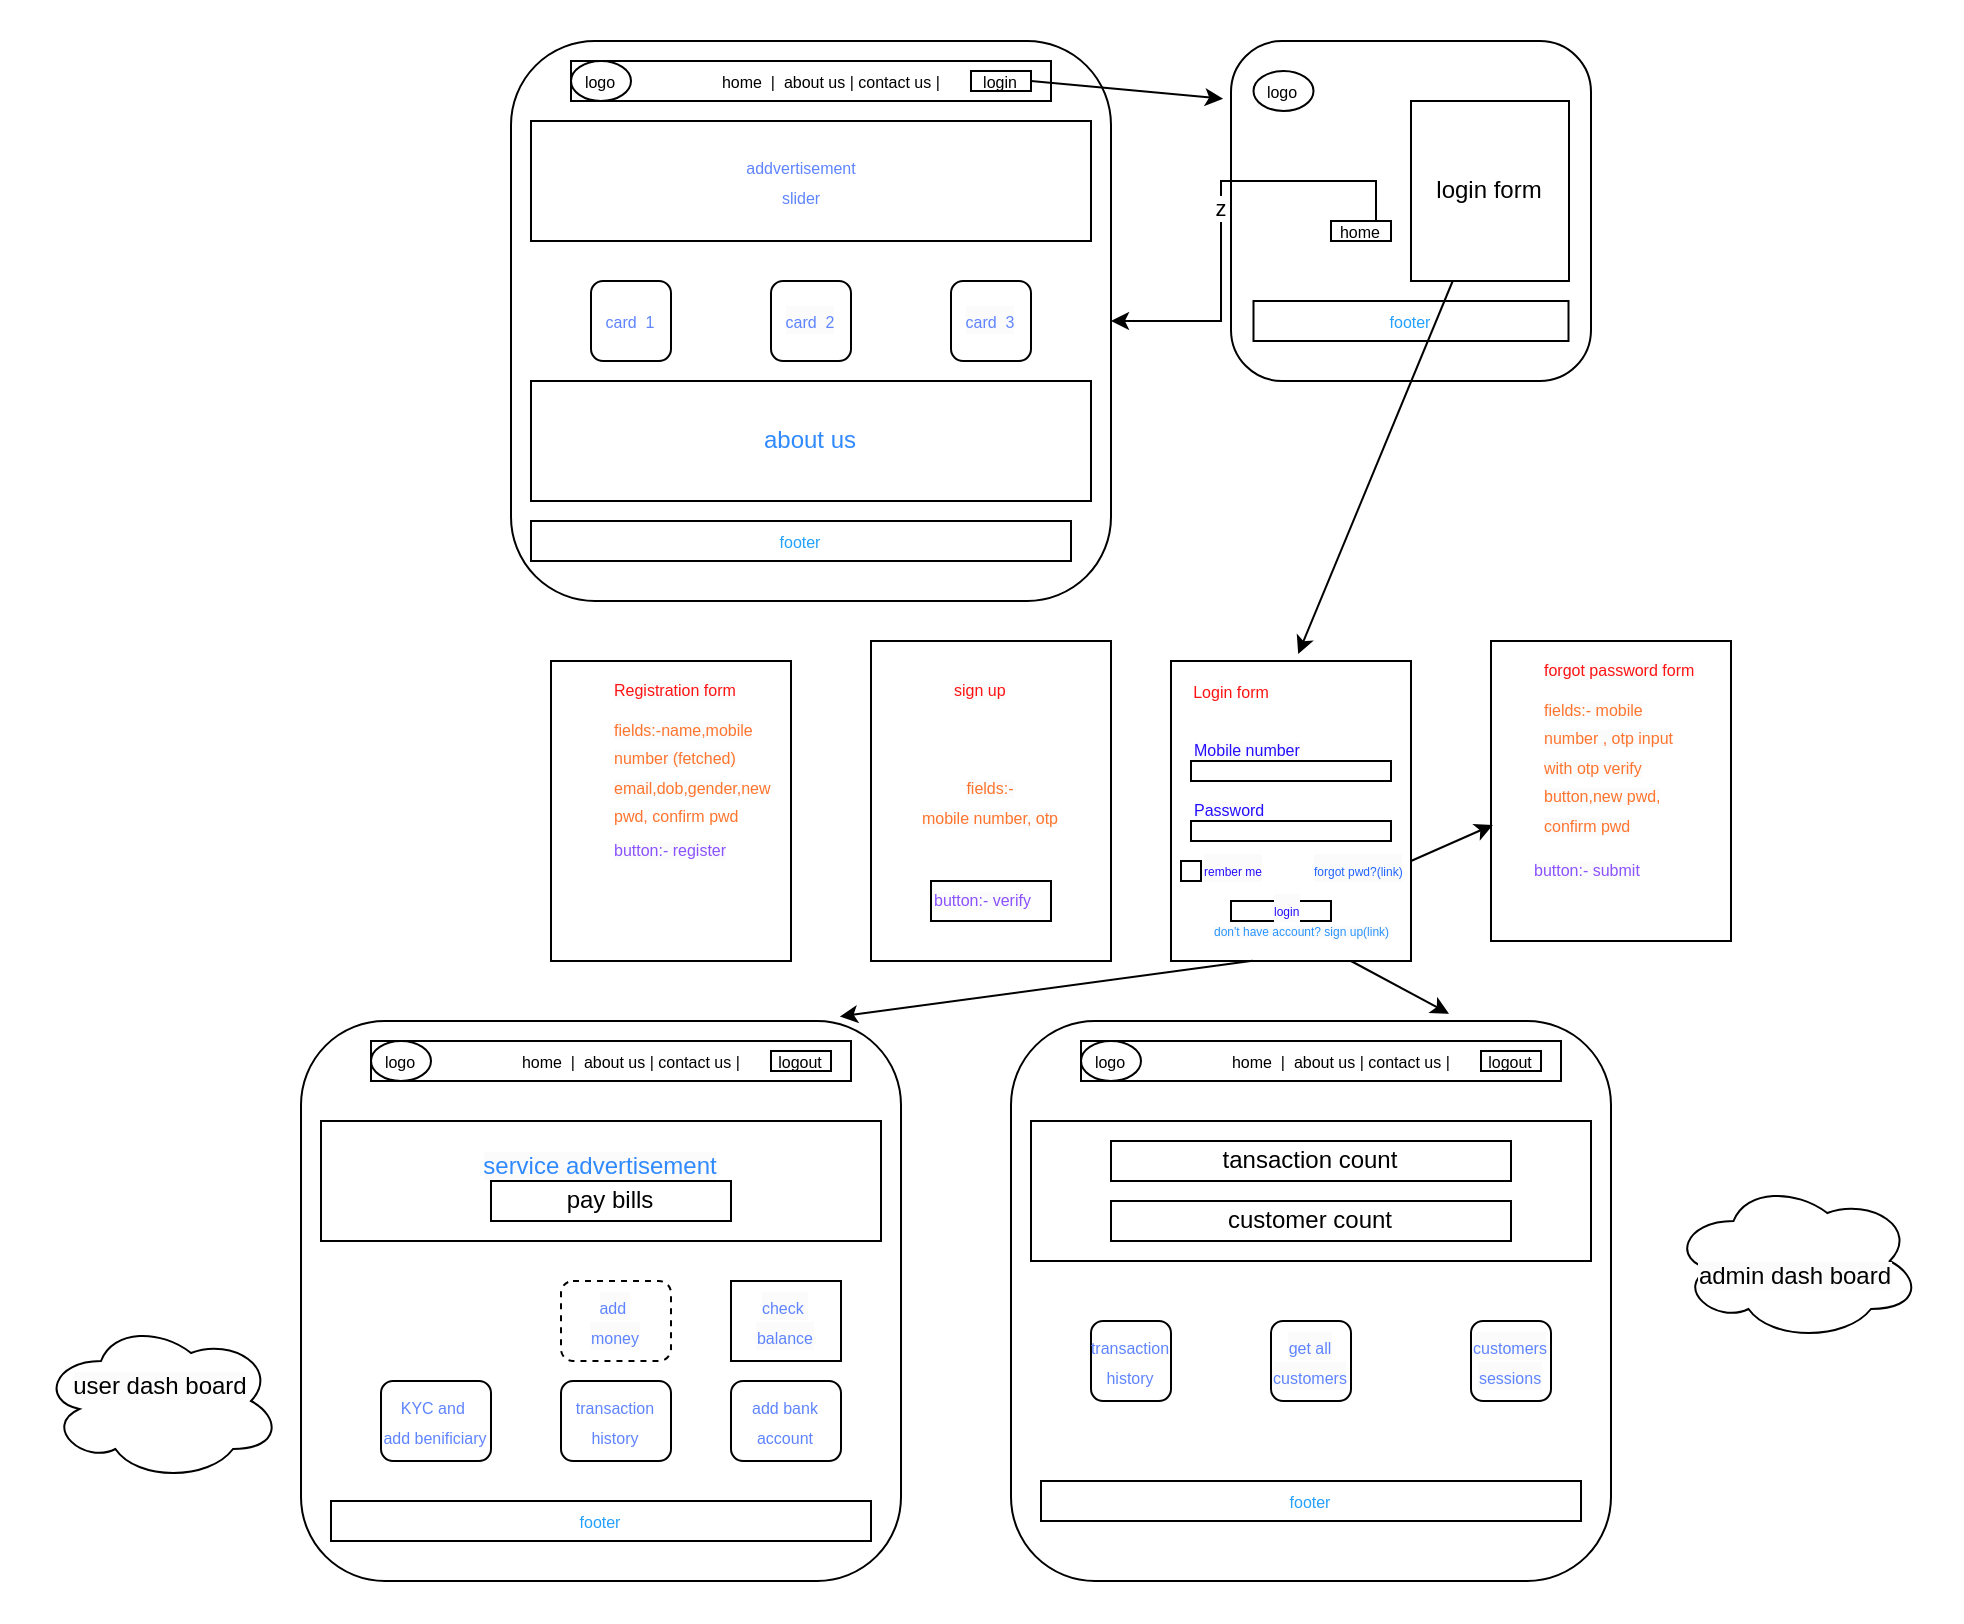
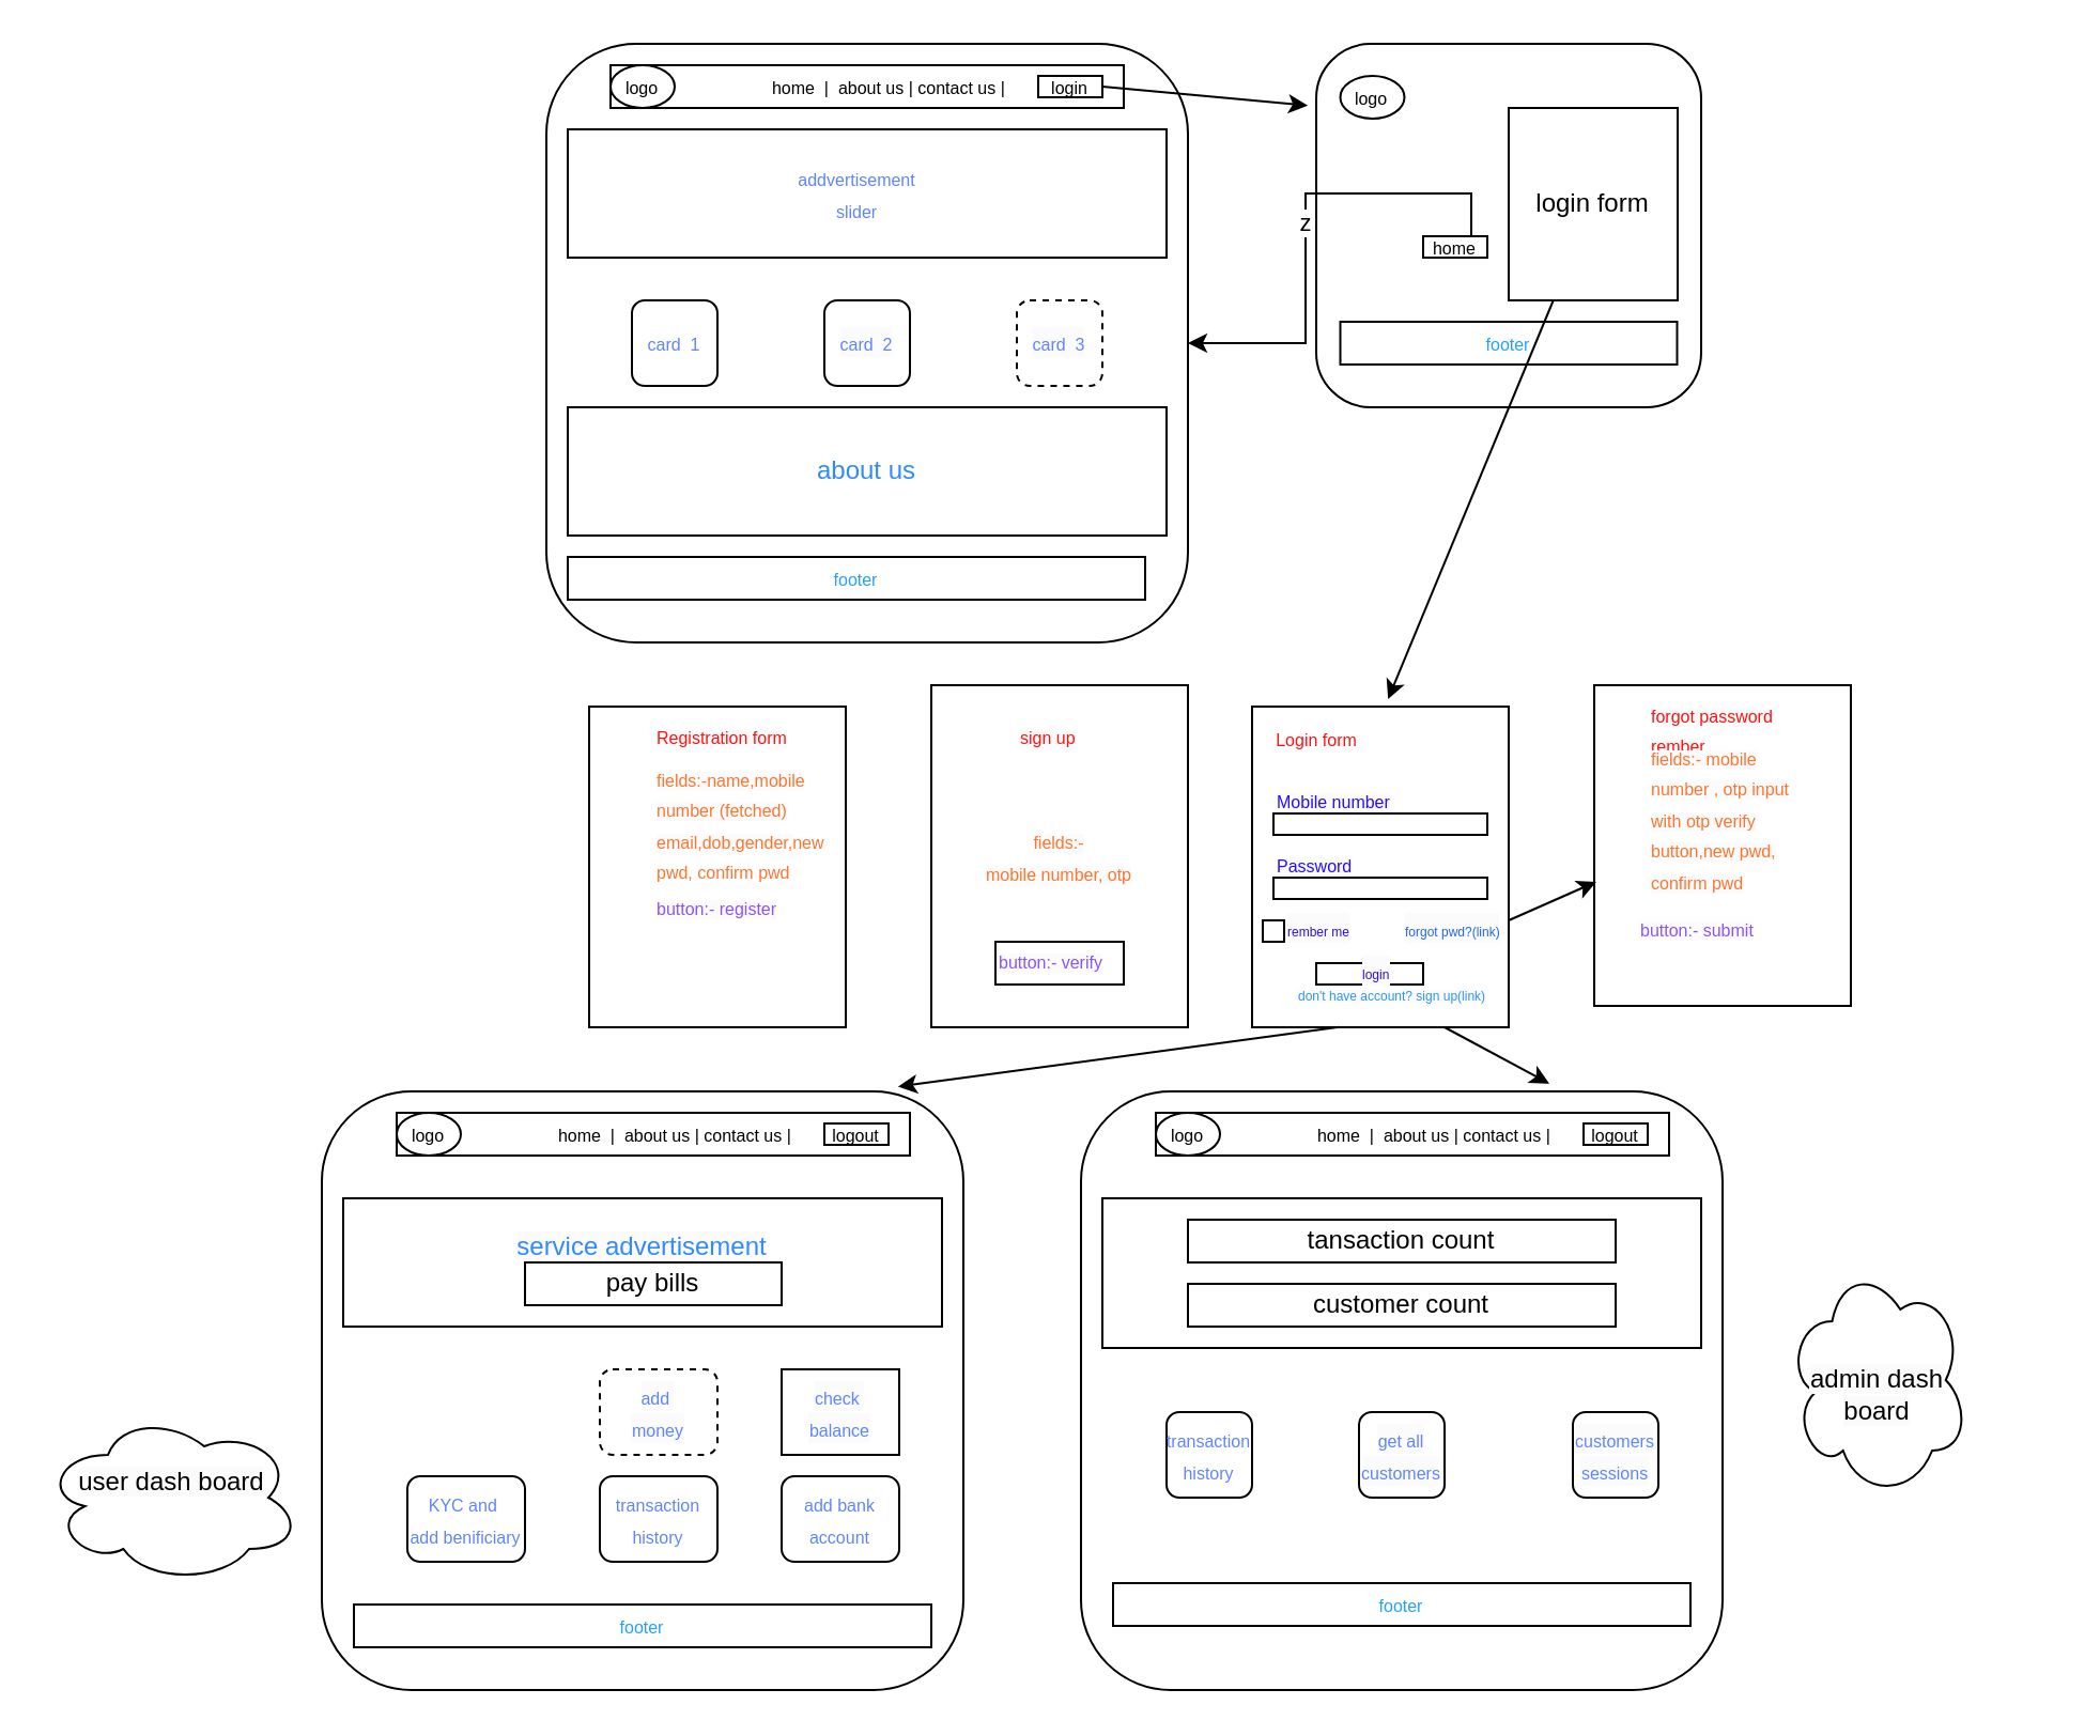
- <mxCell id="7" value="&lt;font style=&quot;border-color: var(--border-color); font-family: Helvetica; font-size: 12px; font-style: normal; font-variant-ligatures: normal; font-variant-caps: normal; font-weight: 400; letter-spacing: normal; orphans: 2; text-align: center; text-indent: 0px; text-transform: none; widows: 2; word-spacing: 0px; -webkit-text-stroke-width: 0px; text-decoration-thickness: initial; text-decoration-style: initial; text-decoration-color: initial; background-color: rgb(251, 251, 251);&quot; color=&quot;#5e84ff&quot;&gt;&lt;span style=&quot;border-color: var(--border-color); font-size: 8px;&quot;&gt;card&amp;nbsp; 3&lt;/span&gt;&lt;/font&gt;" style="rounded=1;whiteSpace=wrap;html=1;" parent="1" vertex="1"><mxGeometry x="475" y="140" width="40" height="40" as="geometry" /></mxCell>
+ <mxCell id="7" value="&lt;font style=&quot;border-color: var(--border-color); font-family: Helvetica; font-size: 12px; font-style: normal; font-variant-ligatures: normal; font-variant-caps: normal; font-weight: 400; letter-spacing: normal; orphans: 2; text-align: center; text-indent: 0px; text-transform: none; widows: 2; word-spacing: 0px; -webkit-text-stroke-width: 0px; text-decoration-thickness: initial; text-decoration-style: initial; text-decoration-color: initial; background-color: rgb(251, 251, 251);&quot; color=&quot;#5e84ff&quot;&gt;&lt;span style=&quot;border-color: var(--border-color); font-size: 8px;&quot;&gt;card&amp;nbsp; 3&lt;/span&gt;&lt;/font&gt;" style="rounded=1;whiteSpace=wrap;html=1;dashed=1;" parent="1" vertex="1"><mxGeometry x="475" y="140" width="40" height="40" as="geometry" /></mxCell>
- <mxCell id="38" value="&lt;span style=&quot;color: rgb(255, 18, 18); font-family: Helvetica; font-size: 8px; font-style: normal; font-variant-ligatures: normal; font-variant-caps: normal; font-weight: 400; letter-spacing: normal; orphans: 2; text-align: center; text-indent: 0px; text-transform: none; widows: 2; word-spacing: 0px; -webkit-text-stroke-width: 0px; background-color: rgb(251, 251, 251); text-decoration-thickness: initial; text-decoration-style: initial; text-decoration-color: initial; float: none; display: inline !important;&quot;&gt;forgot password form&lt;/span&gt;" style="text;whiteSpace=wrap;html=1;" parent="1" vertex="1"><mxGeometry x="770" y="320" width="85" height="40" as="geometry" /></mxCell>
+ <mxCell id="38" value="&lt;span style=&quot;color: rgb(255, 18, 18); font-family: Helvetica; font-size: 8px; font-style: normal; font-variant-ligatures: normal; font-variant-caps: normal; font-weight: 400; letter-spacing: normal; orphans: 2; text-align: center; text-indent: 0px; text-transform: none; widows: 2; word-spacing: 0px; -webkit-text-stroke-width: 0px; background-color: rgb(251, 251, 251); text-decoration-thickness: initial; text-decoration-style: initial; text-decoration-color: initial; float: none; display: inline !important;&quot;&gt;forgot password rember&lt;/span&gt;" style="text;whiteSpace=wrap;html=1;" parent="1" vertex="1"><mxGeometry x="770" y="320" width="85" height="40" as="geometry" /></mxCell>
- <mxCell id="76" value="&lt;br&gt;&lt;span style=&quot;color: rgb(0, 0, 0); font-family: Helvetica; font-size: 12px; font-style: normal; font-variant-ligatures: normal; font-variant-caps: normal; font-weight: 400; letter-spacing: normal; orphans: 2; text-align: center; text-indent: 0px; text-transform: none; widows: 2; word-spacing: 0px; -webkit-text-stroke-width: 0px; background-color: rgb(251, 251, 251); text-decoration-thickness: initial; text-decoration-style: initial; text-decoration-color: initial; float: none; display: inline !important;&quot;&gt;admin dash board&lt;/span&gt;&lt;br&gt;" style="ellipse;shape=cloud;whiteSpace=wrap;html=1;" parent="1" vertex="1"><mxGeometry x="835" y="590" width="125" height="80" as="geometry" /></mxCell>
+ <mxCell id="76" value="&lt;br&gt;&lt;span style=&quot;color: rgb(0, 0, 0); font-family: Helvetica; font-size: 12px; font-style: normal; font-variant-ligatures: normal; font-variant-caps: normal; font-weight: 400; letter-spacing: normal; orphans: 2; text-align: center; text-indent: 0px; text-transform: none; widows: 2; word-spacing: 0px; -webkit-text-stroke-width: 0px; background-color: rgb(251, 251, 251); text-decoration-thickness: initial; text-decoration-style: initial; text-decoration-color: initial; float: none; display: inline !important;&quot;&gt;admin dash board&lt;/span&gt;&lt;br&gt;" style="ellipse;shape=cloud;whiteSpace=wrap;html=1;" parent="1" vertex="1"><mxGeometry x="835" y="590" width="85" height="110" as="geometry" /></mxCell>
